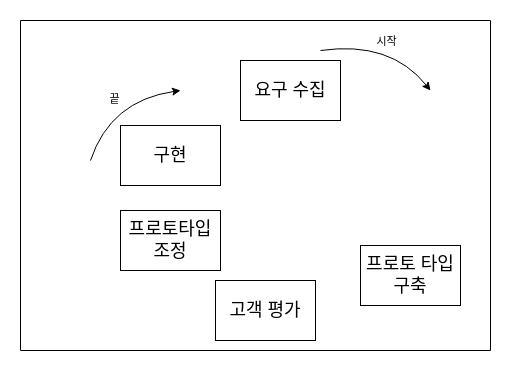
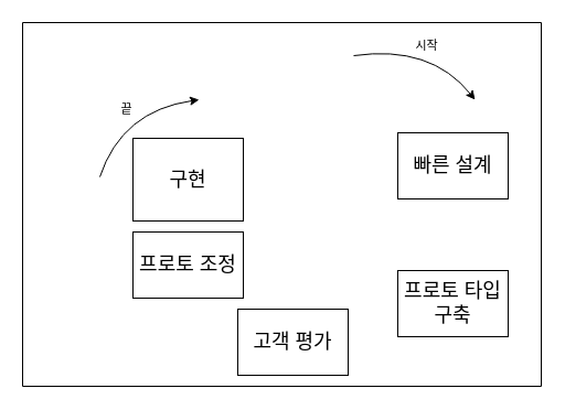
- <mxCell id="3" value="&lt;font style=&quot;font-size: 18px;&quot;&gt;요구 수집&lt;/font&gt;" style="rounded=0;whiteSpace=wrap;html=1;" vertex="1" parent="2"><mxGeometry x="220" y="40" width="100" height="60" as="geometry" /></mxCell>
+ <mxCell id="4" value="&lt;font style=&quot;font-size: 18px;&quot;&gt;빠른 설계&lt;/font&gt;" style="rounded=0;whiteSpace=wrap;html=1;" vertex="1" parent="2"><mxGeometry x="340" y="100" width="100" height="60" as="geometry" /></mxCell>
- <mxCell id="8" value="&lt;font style=&quot;font-size: 18px;&quot;&gt;구현&lt;/font&gt;" style="rounded=0;whiteSpace=wrap;html=1;" vertex="1" parent="2"><mxGeometry x="100" y="105" width="100" height="60" as="geometry" /></mxCell>
+ <mxCell id="8" value="&lt;font style=&quot;font-size: 18px;&quot;&gt;구현&lt;/font&gt;" style="rounded=0;whiteSpace=wrap;html=1;" vertex="1" parent="2"><mxGeometry x="100" y="105" width="100" height="75" as="geometry" /></mxCell>
- <mxCell id="7" value="&lt;font style=&quot;font-size: 18px;&quot;&gt;프로토타입 조정&lt;/font&gt;" style="rounded=0;whiteSpace=wrap;html=1;" vertex="1" parent="2"><mxGeometry x="100" y="190" width="100" height="60" as="geometry" /></mxCell>
+ <mxCell id="7" value="&lt;font style=&quot;font-size: 18px;&quot;&gt;프로토 조정&lt;/font&gt;" style="rounded=0;whiteSpace=wrap;html=1;" vertex="1" parent="2"><mxGeometry x="100" y="190" width="100" height="60" as="geometry" /></mxCell>
